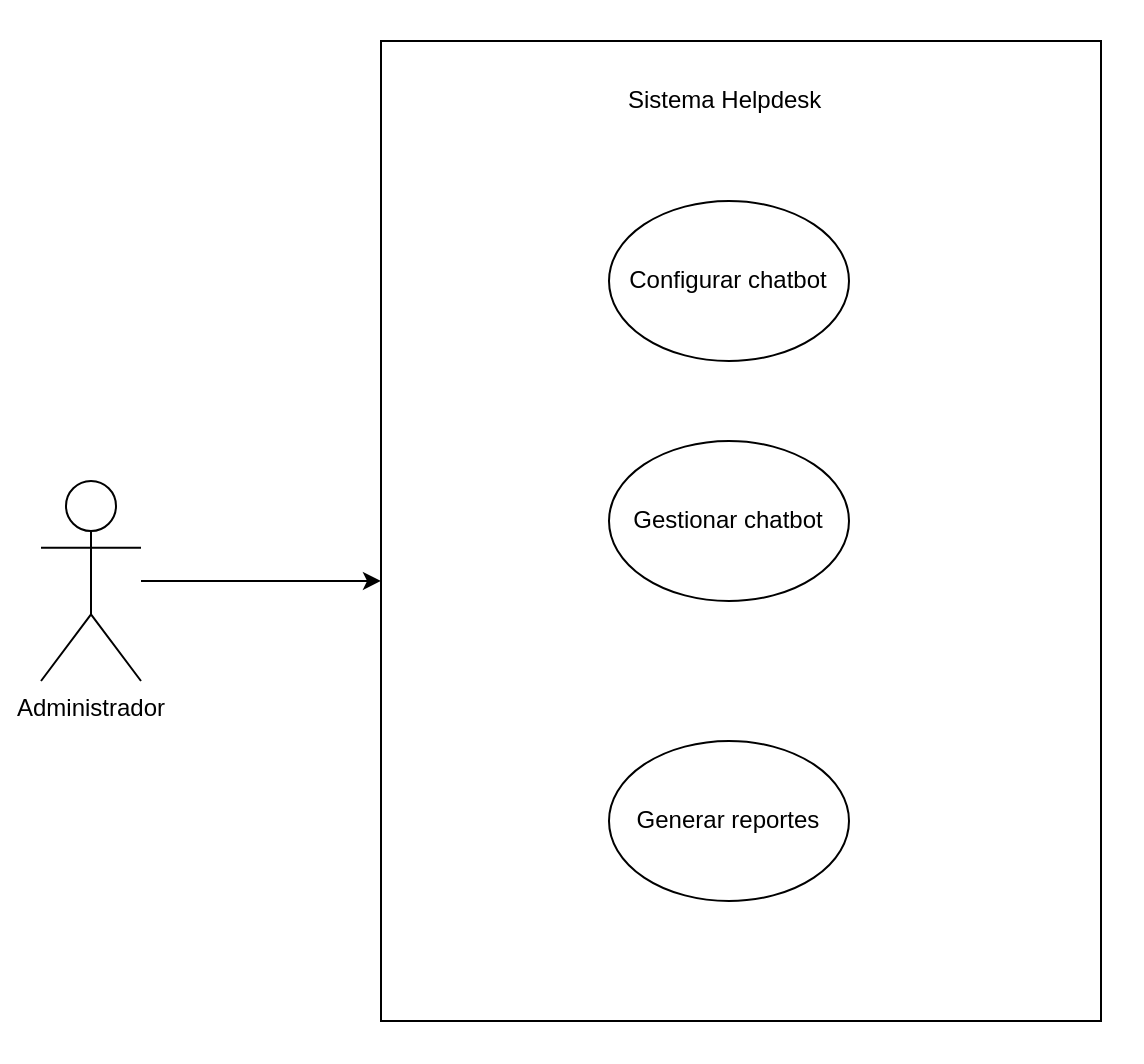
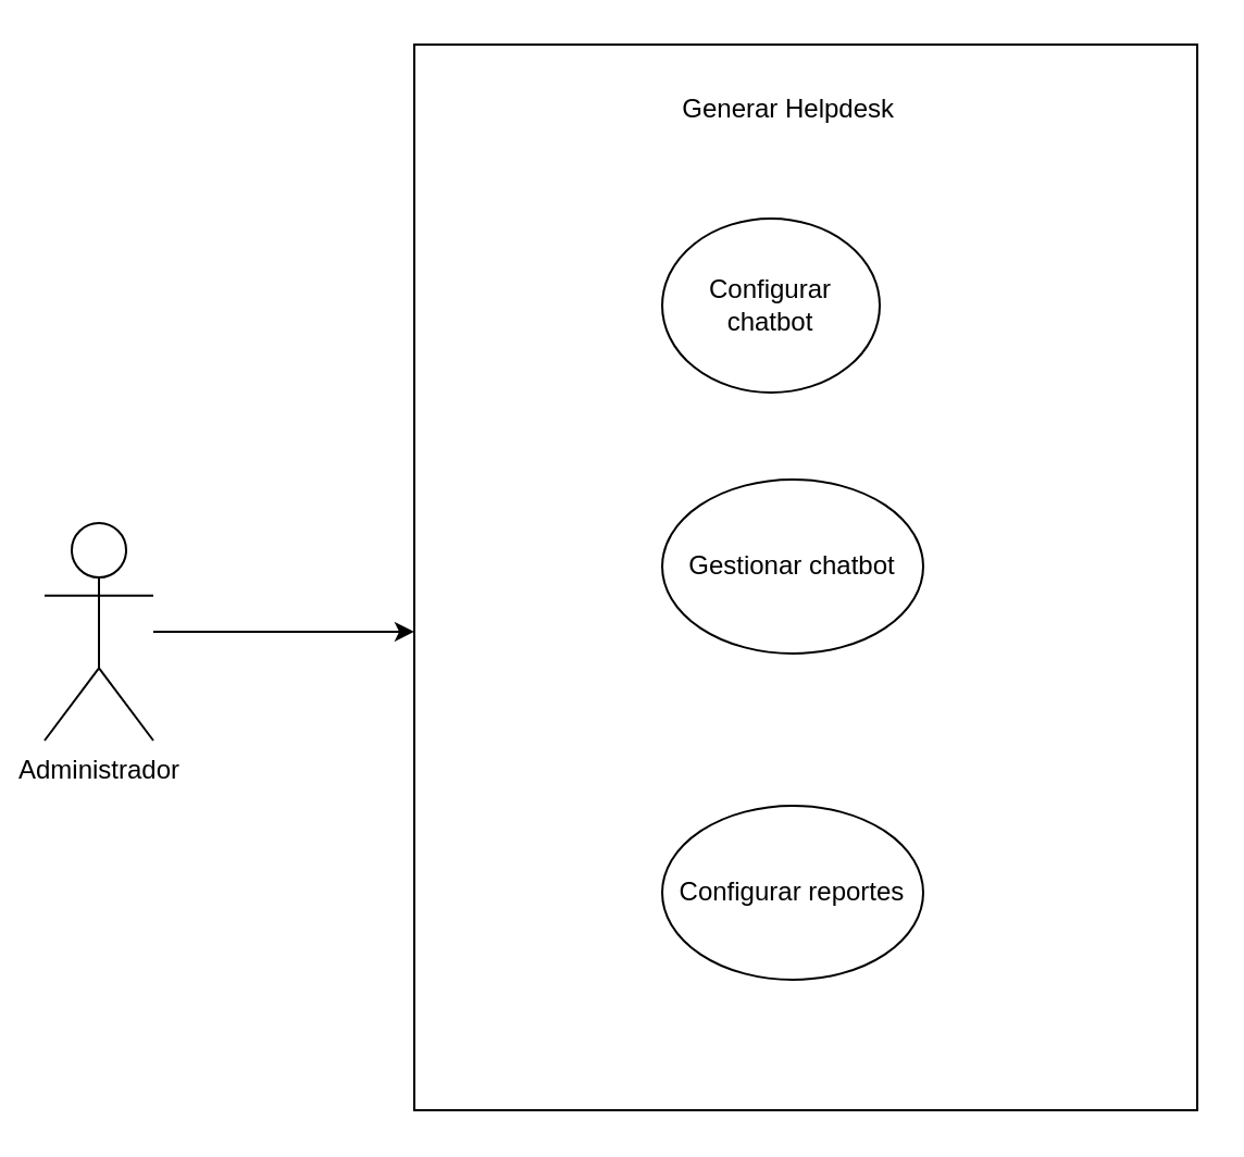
- <mxCell id="5" value="&lt;font style=&quot;vertical-align: inherit;&quot; dir=&quot;auto&quot;&gt;&lt;font style=&quot;vertical-align: inherit;&quot; dir=&quot;auto&quot;&gt;Sistema Helpdesk&amp;nbsp;&lt;/font&gt;&lt;/font&gt;" style="text;html=1;align=center;verticalAlign=middle;whiteSpace=wrap;rounded=0;" vertex="1" parent="1"><mxGeometry x="284" y="30" width="160" height="40" as="geometry" /></mxCell>
+ <mxCell id="5" value="&lt;font style=&quot;vertical-align: inherit;&quot; dir=&quot;auto&quot;&gt;&lt;font style=&quot;vertical-align: inherit;&quot; dir=&quot;auto&quot;&gt;Generar Helpdesk&amp;nbsp;&lt;/font&gt;&lt;/font&gt;" style="text;html=1;align=center;verticalAlign=middle;whiteSpace=wrap;rounded=0;" vertex="1" parent="1"><mxGeometry x="284" y="30" width="160" height="40" as="geometry" /></mxCell>
- <mxCell id="6" value="Configurar chatbot" style="ellipse;whiteSpace=wrap;html=1;" vertex="1" parent="1"><mxGeometry x="304" y="100" width="120" height="80" as="geometry" /></mxCell>
+ <mxCell id="6" value="Configurar chatbot" style="ellipse;whiteSpace=wrap;html=1;" vertex="1" parent="1"><mxGeometry x="304" y="100" width="100" height="80" as="geometry" /></mxCell>
- <mxCell id="8" value="Generar reportes" style="ellipse;whiteSpace=wrap;html=1;" vertex="1" parent="1"><mxGeometry x="304" y="370" width="120" height="80" as="geometry" /></mxCell>
+ <mxCell id="8" value="Configurar reportes" style="ellipse;whiteSpace=wrap;html=1;" vertex="1" parent="1"><mxGeometry x="304" y="370" width="120" height="80" as="geometry" /></mxCell>
